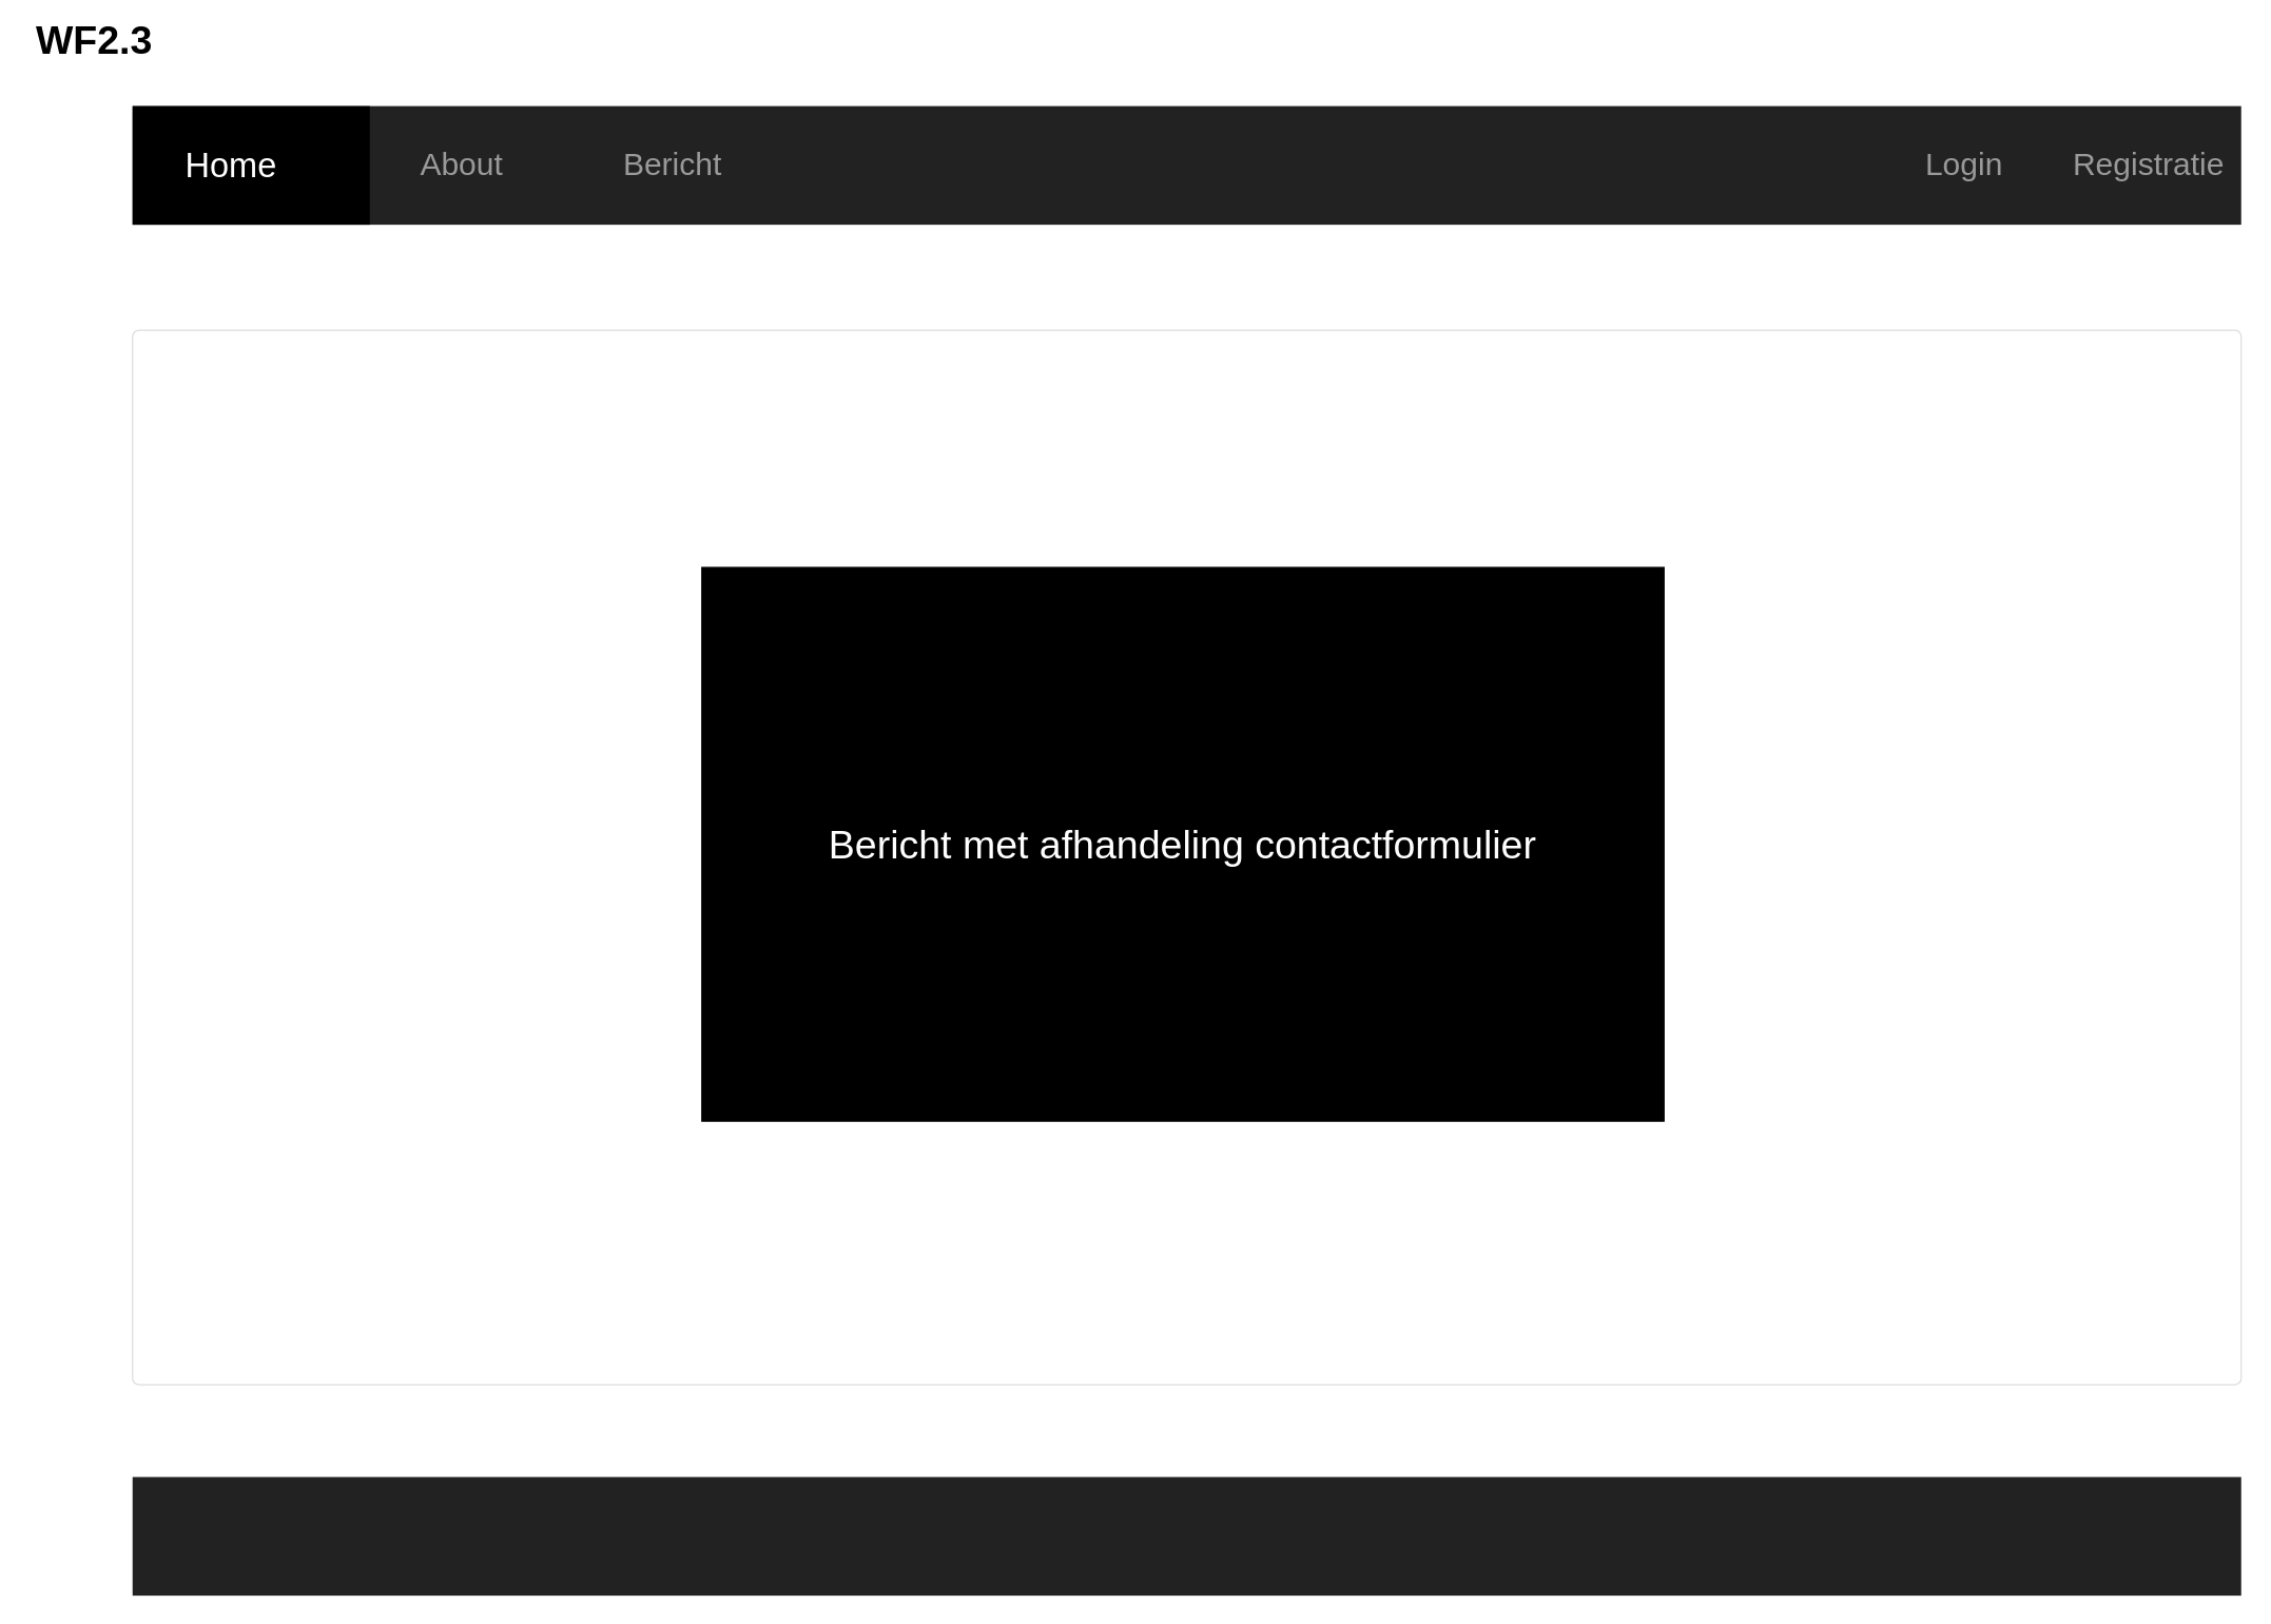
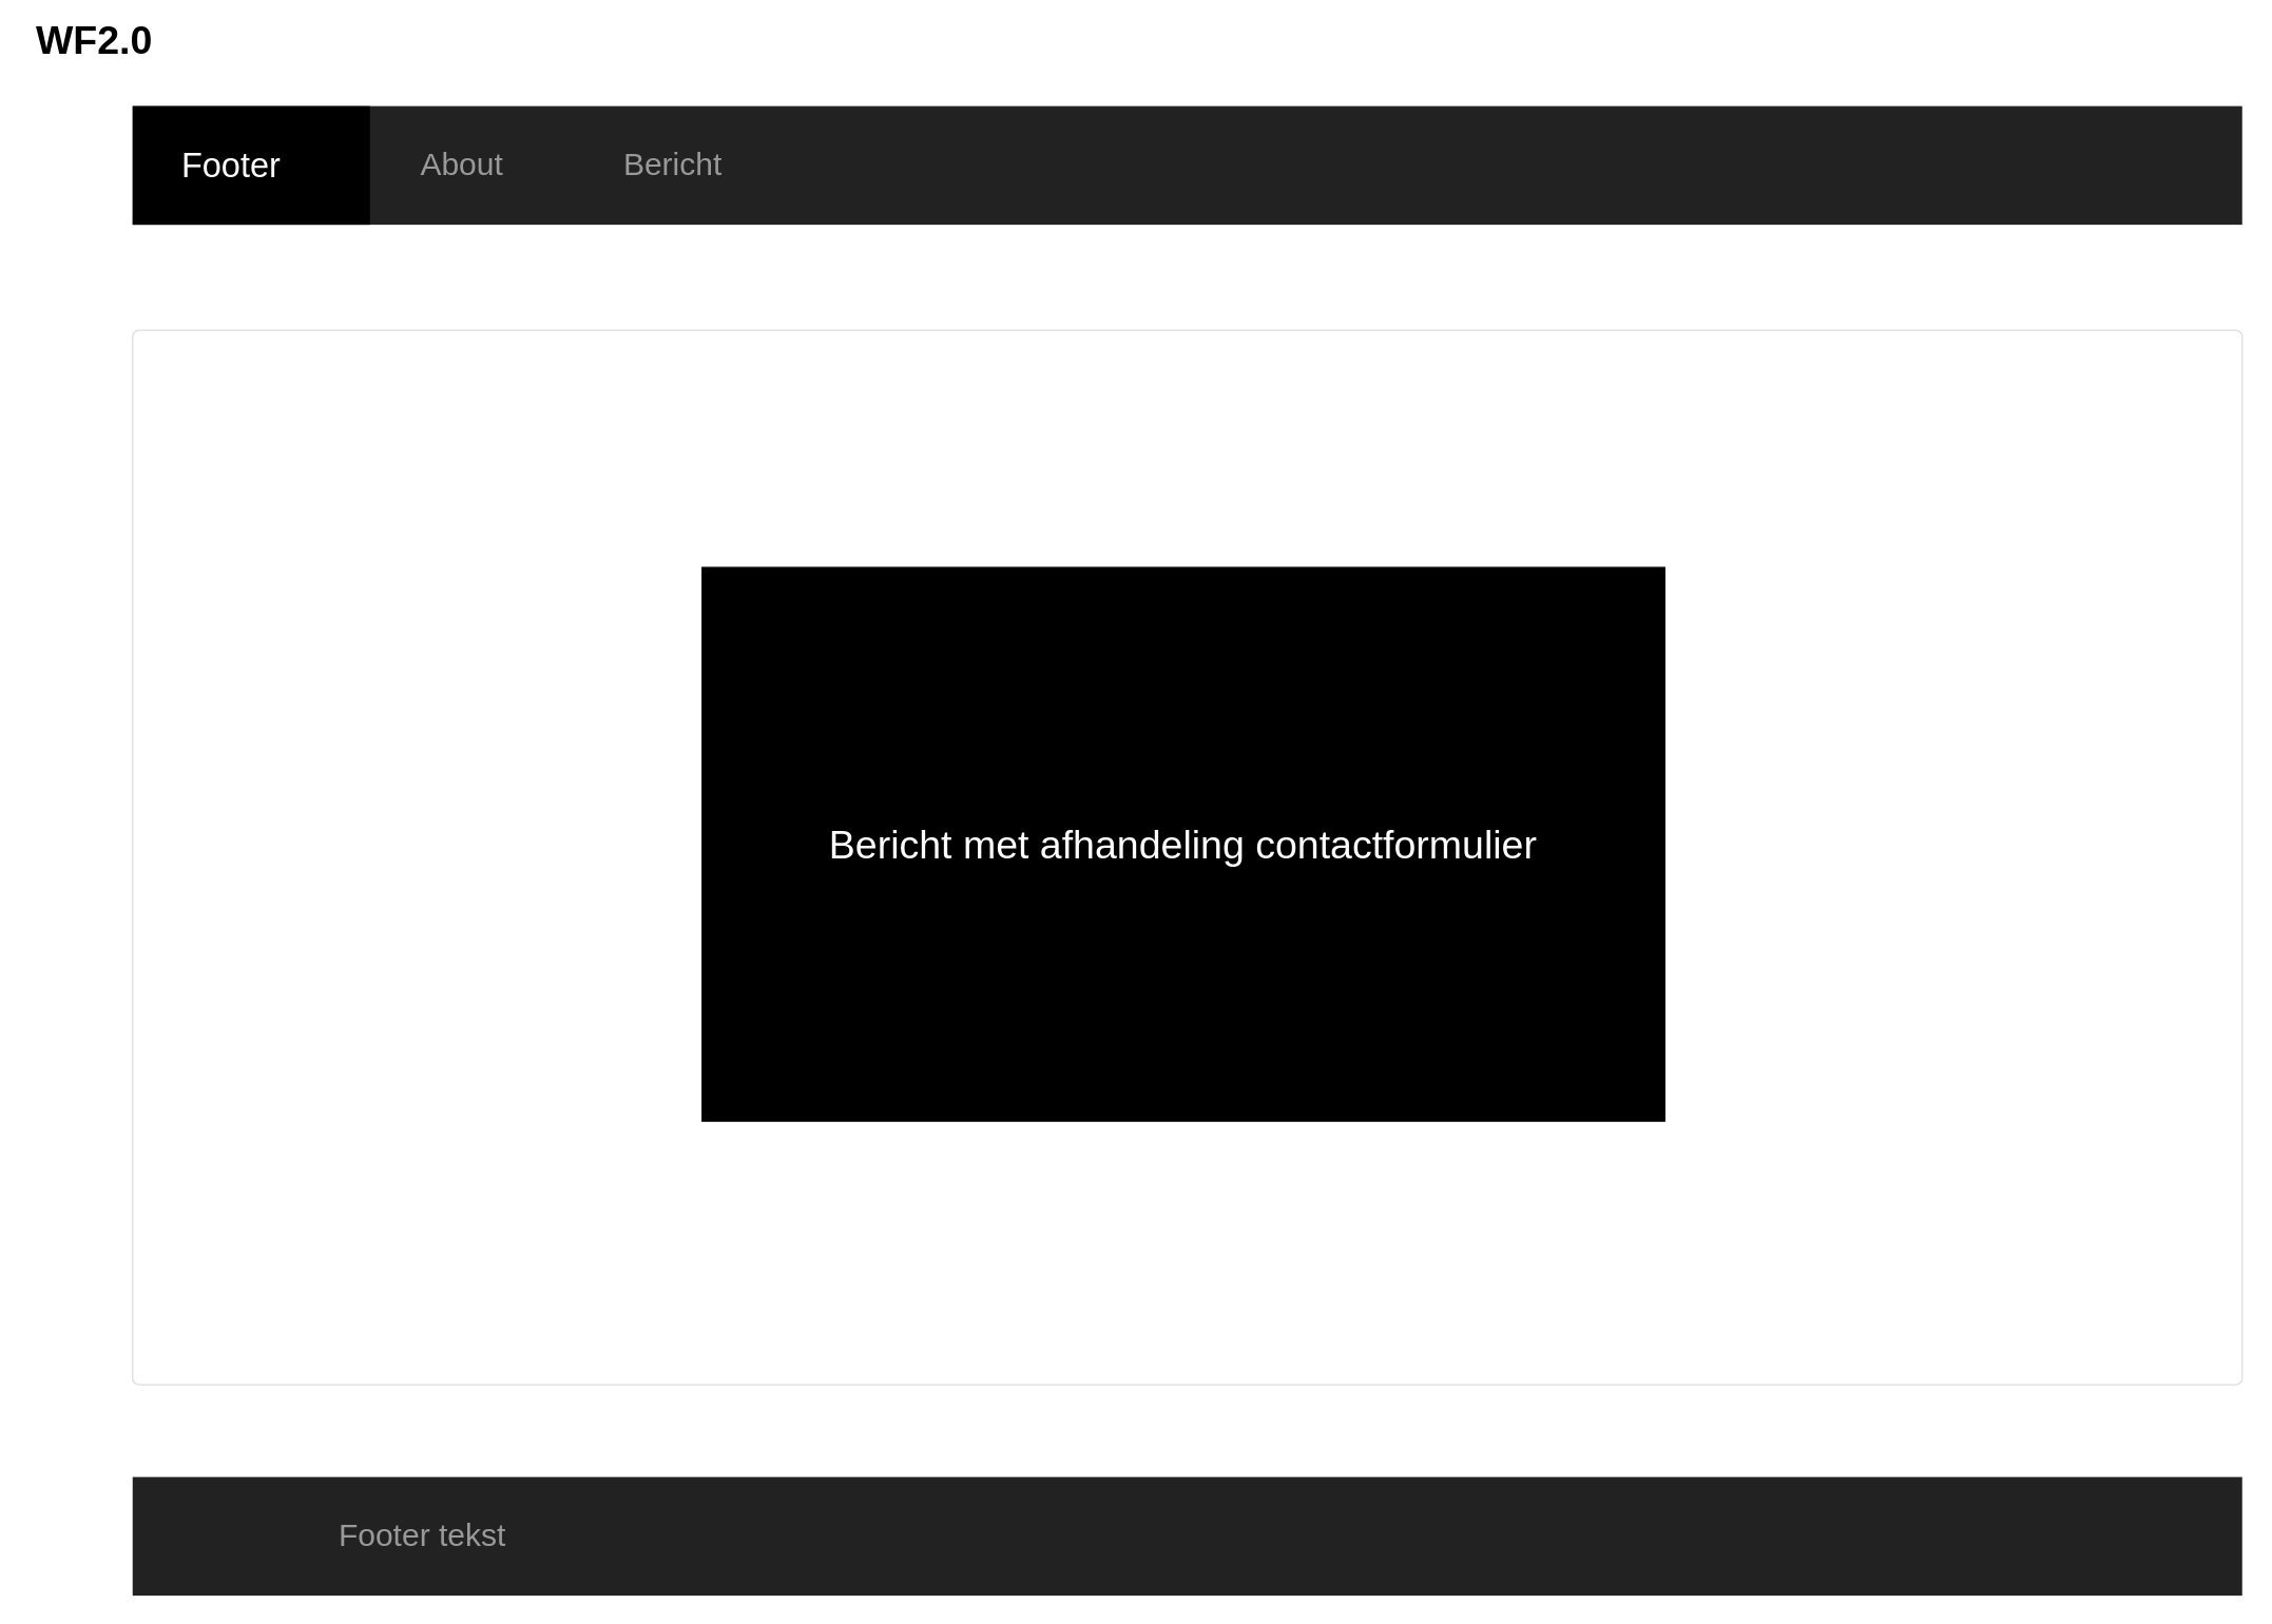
- <mxCell id="6" value="WF2.3" style="html=1;shadow=0;dashed=0;shape=mxgraph.bootstrap.rect;strokeColor=none;fillColor=none;fontColor=#000000;align=left;spacingLeft=5;whiteSpace=wrap;rounded=0;fontStyle=1;fontSize=30;" vertex="1" parent="1"><mxGeometry y="20" width="200" height="20" as="geometry" x="20" /></mxCell>
+ <mxCell id="6" value="WF2.0" style="html=1;shadow=0;dashed=0;shape=mxgraph.bootstrap.rect;strokeColor=none;fillColor=none;fontColor=#000000;align=left;spacingLeft=5;whiteSpace=wrap;rounded=0;fontStyle=1;fontSize=30;" vertex="1" parent="1"><mxGeometry y="20" width="200" height="20" as="geometry" x="20" /></mxCell>
- <mxCell id="4" value="Home" style="html=1;shadow=0;dashed=0;shape=mxgraph.bootstrap.rect;fillColor=#000000;strokeColor=none;fontColor=#ffffff;spacingRight=30;whiteSpace=wrap;fontSize=26;" vertex="1" parent="2"><mxGeometry width="180" height="90" as="geometry" /></mxCell>
+ <mxCell id="4" value="Footer" style="html=1;shadow=0;dashed=0;shape=mxgraph.bootstrap.rect;fillColor=#000000;strokeColor=none;fontColor=#ffffff;spacingRight=30;whiteSpace=wrap;fontSize=26;" vertex="1" parent="2"><mxGeometry width="180" height="90" as="geometry" /></mxCell>
- <mxCell id="11" value="Login" style="html=1;shadow=0;dashed=0;fillColor=none;strokeColor=none;shape=mxgraph.bootstrap.rect;fontColor=#999999;whiteSpace=wrap;fontSize=24;" vertex="1" parent="1"><mxGeometry x="1420" y="80" width="140" height="90" as="geometry" /></mxCell>
- <mxCell id="12" value="Registratie" style="html=1;shadow=0;dashed=0;fillColor=none;strokeColor=none;shape=mxgraph.bootstrap.rect;fontColor=#999999;whiteSpace=wrap;fontSize=24;" vertex="1" parent="1"><mxGeometry x="1560.007" y="80" width="140" height="90" as="geometry" /></mxCell>
+ <mxCell id="9" value="Footer tekst" style="html=1;shadow=0;dashed=0;fillColor=none;strokeColor=none;shape=mxgraph.bootstrap.rect;fontColor=#999999;whiteSpace=wrap;fontSize=24;" vertex="1" parent="8"><mxGeometry x="50" width="340" height="90" as="geometry" /></mxCell>
